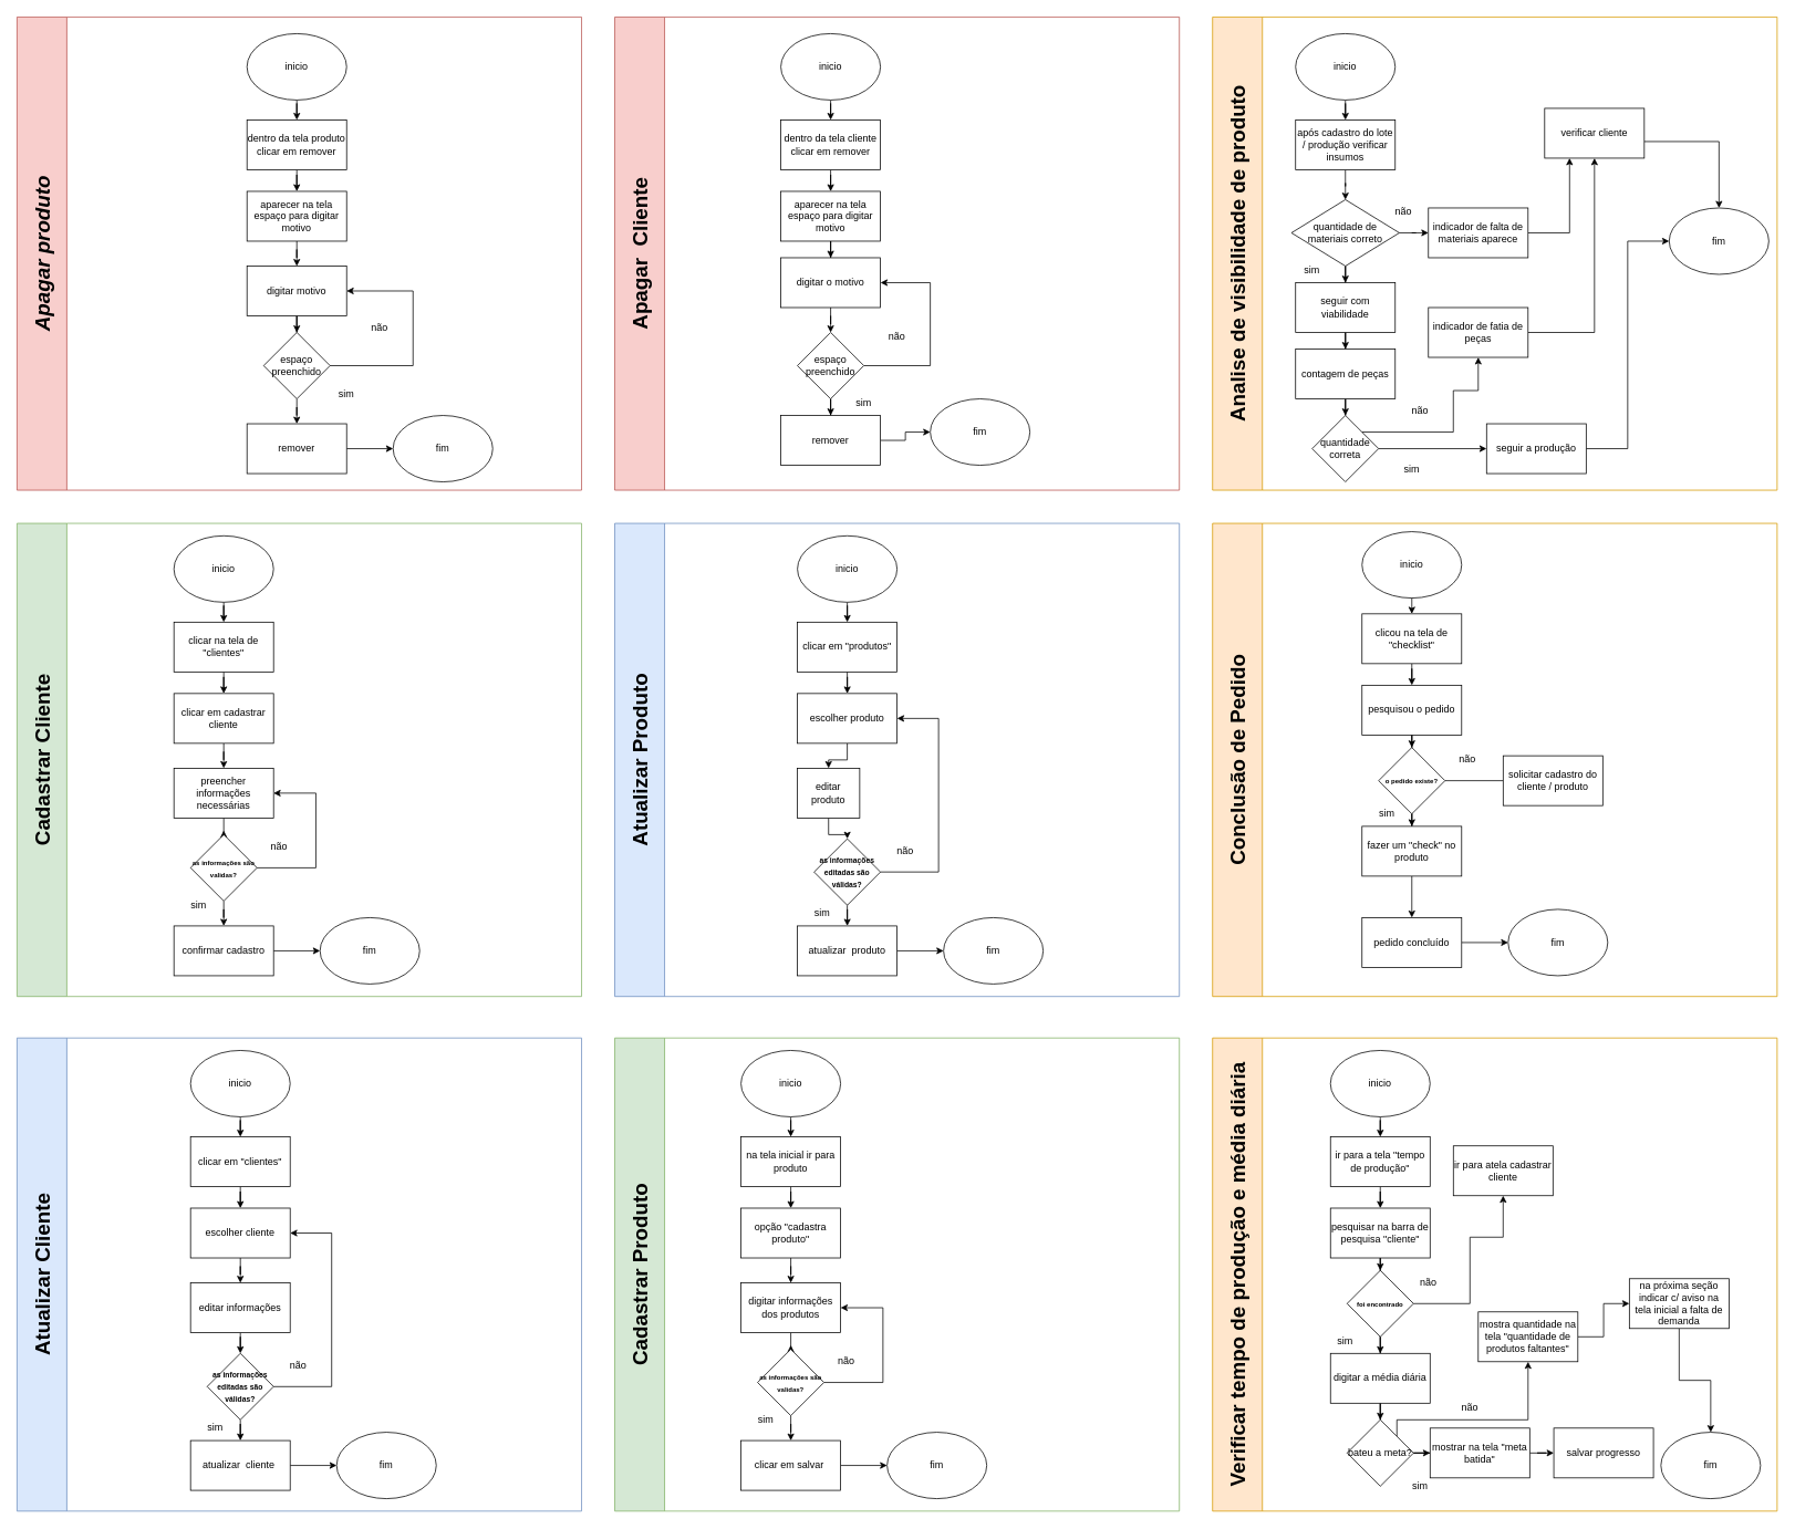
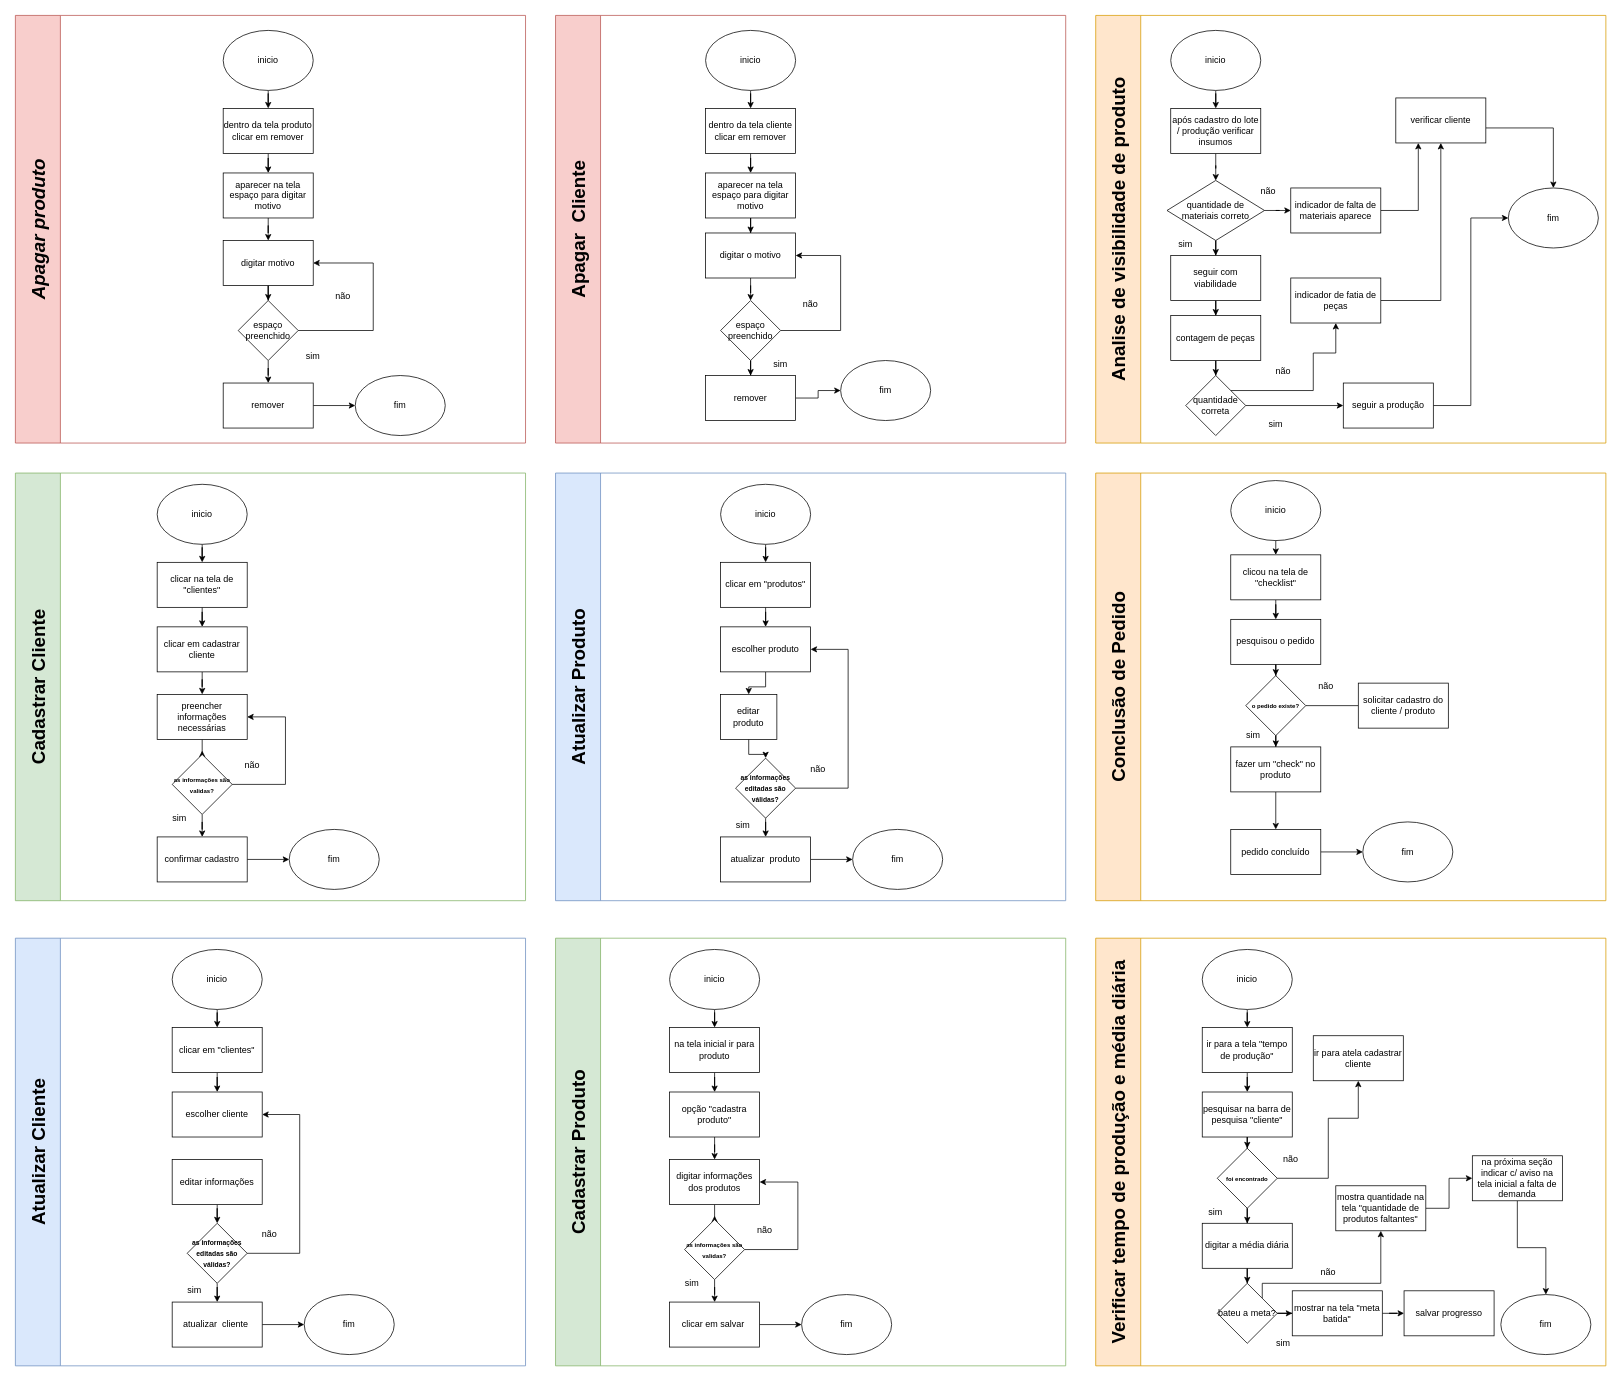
- <mxCell id="166" style="edgeStyle=orthogonalEdgeStyle;rounded=0;orthogonalLoop=1;jettySize=auto;html=1;entryX=0.5;entryY=0;entryDx=0;entryDy=0;" edge="1" parent="161" source="167" target="169"><mxGeometry relative="1" as="geometry" /></mxCell>
